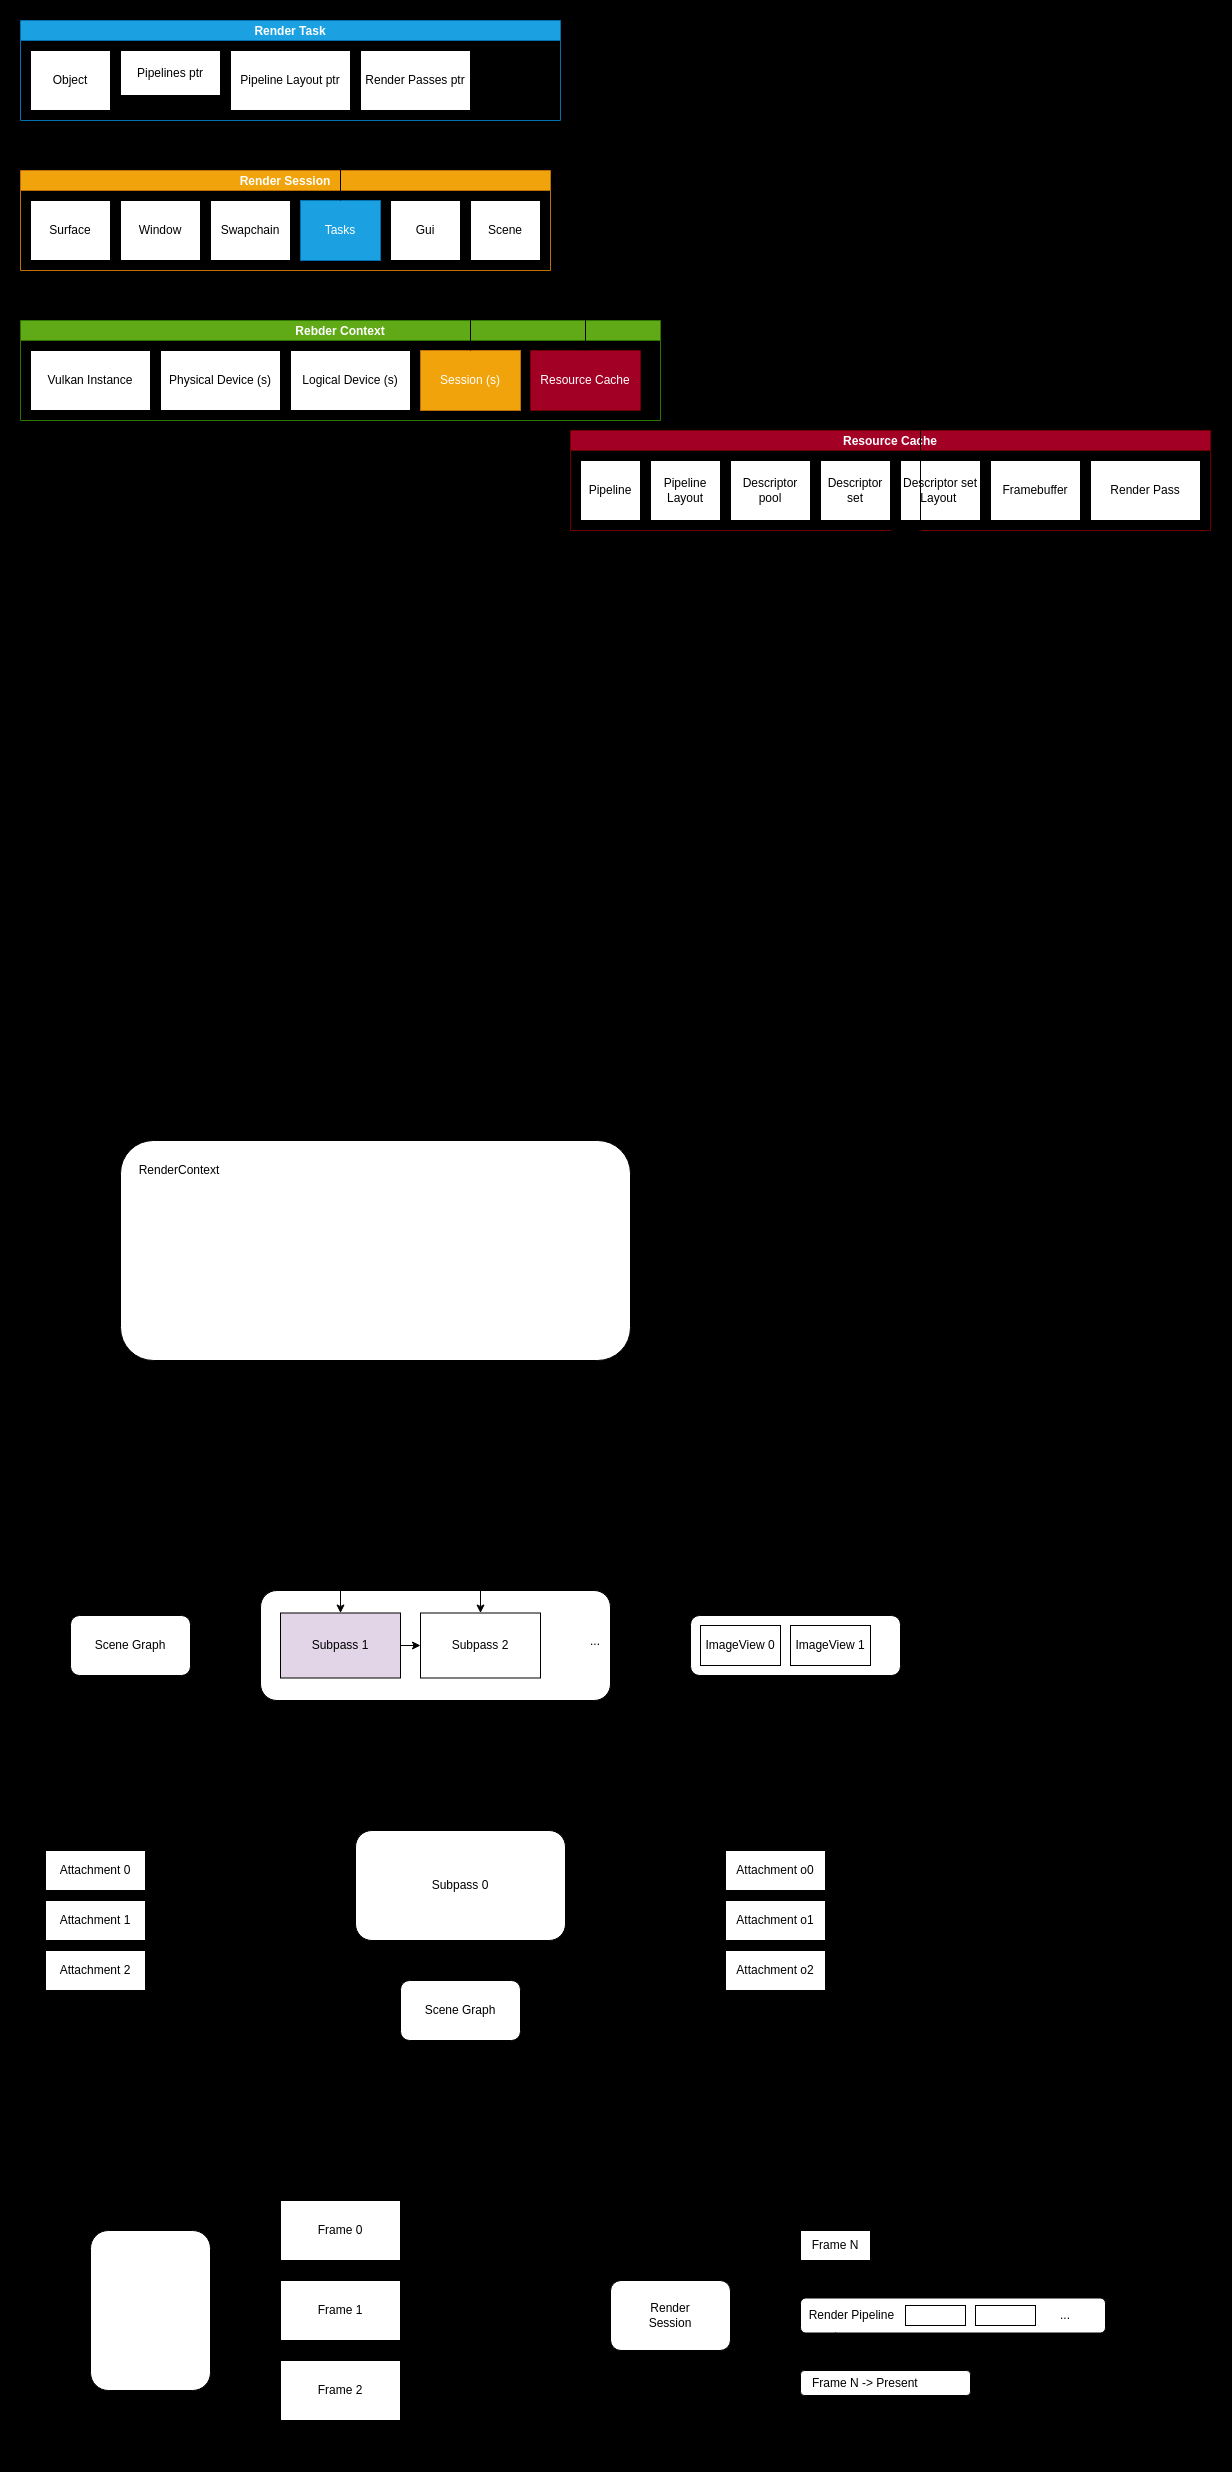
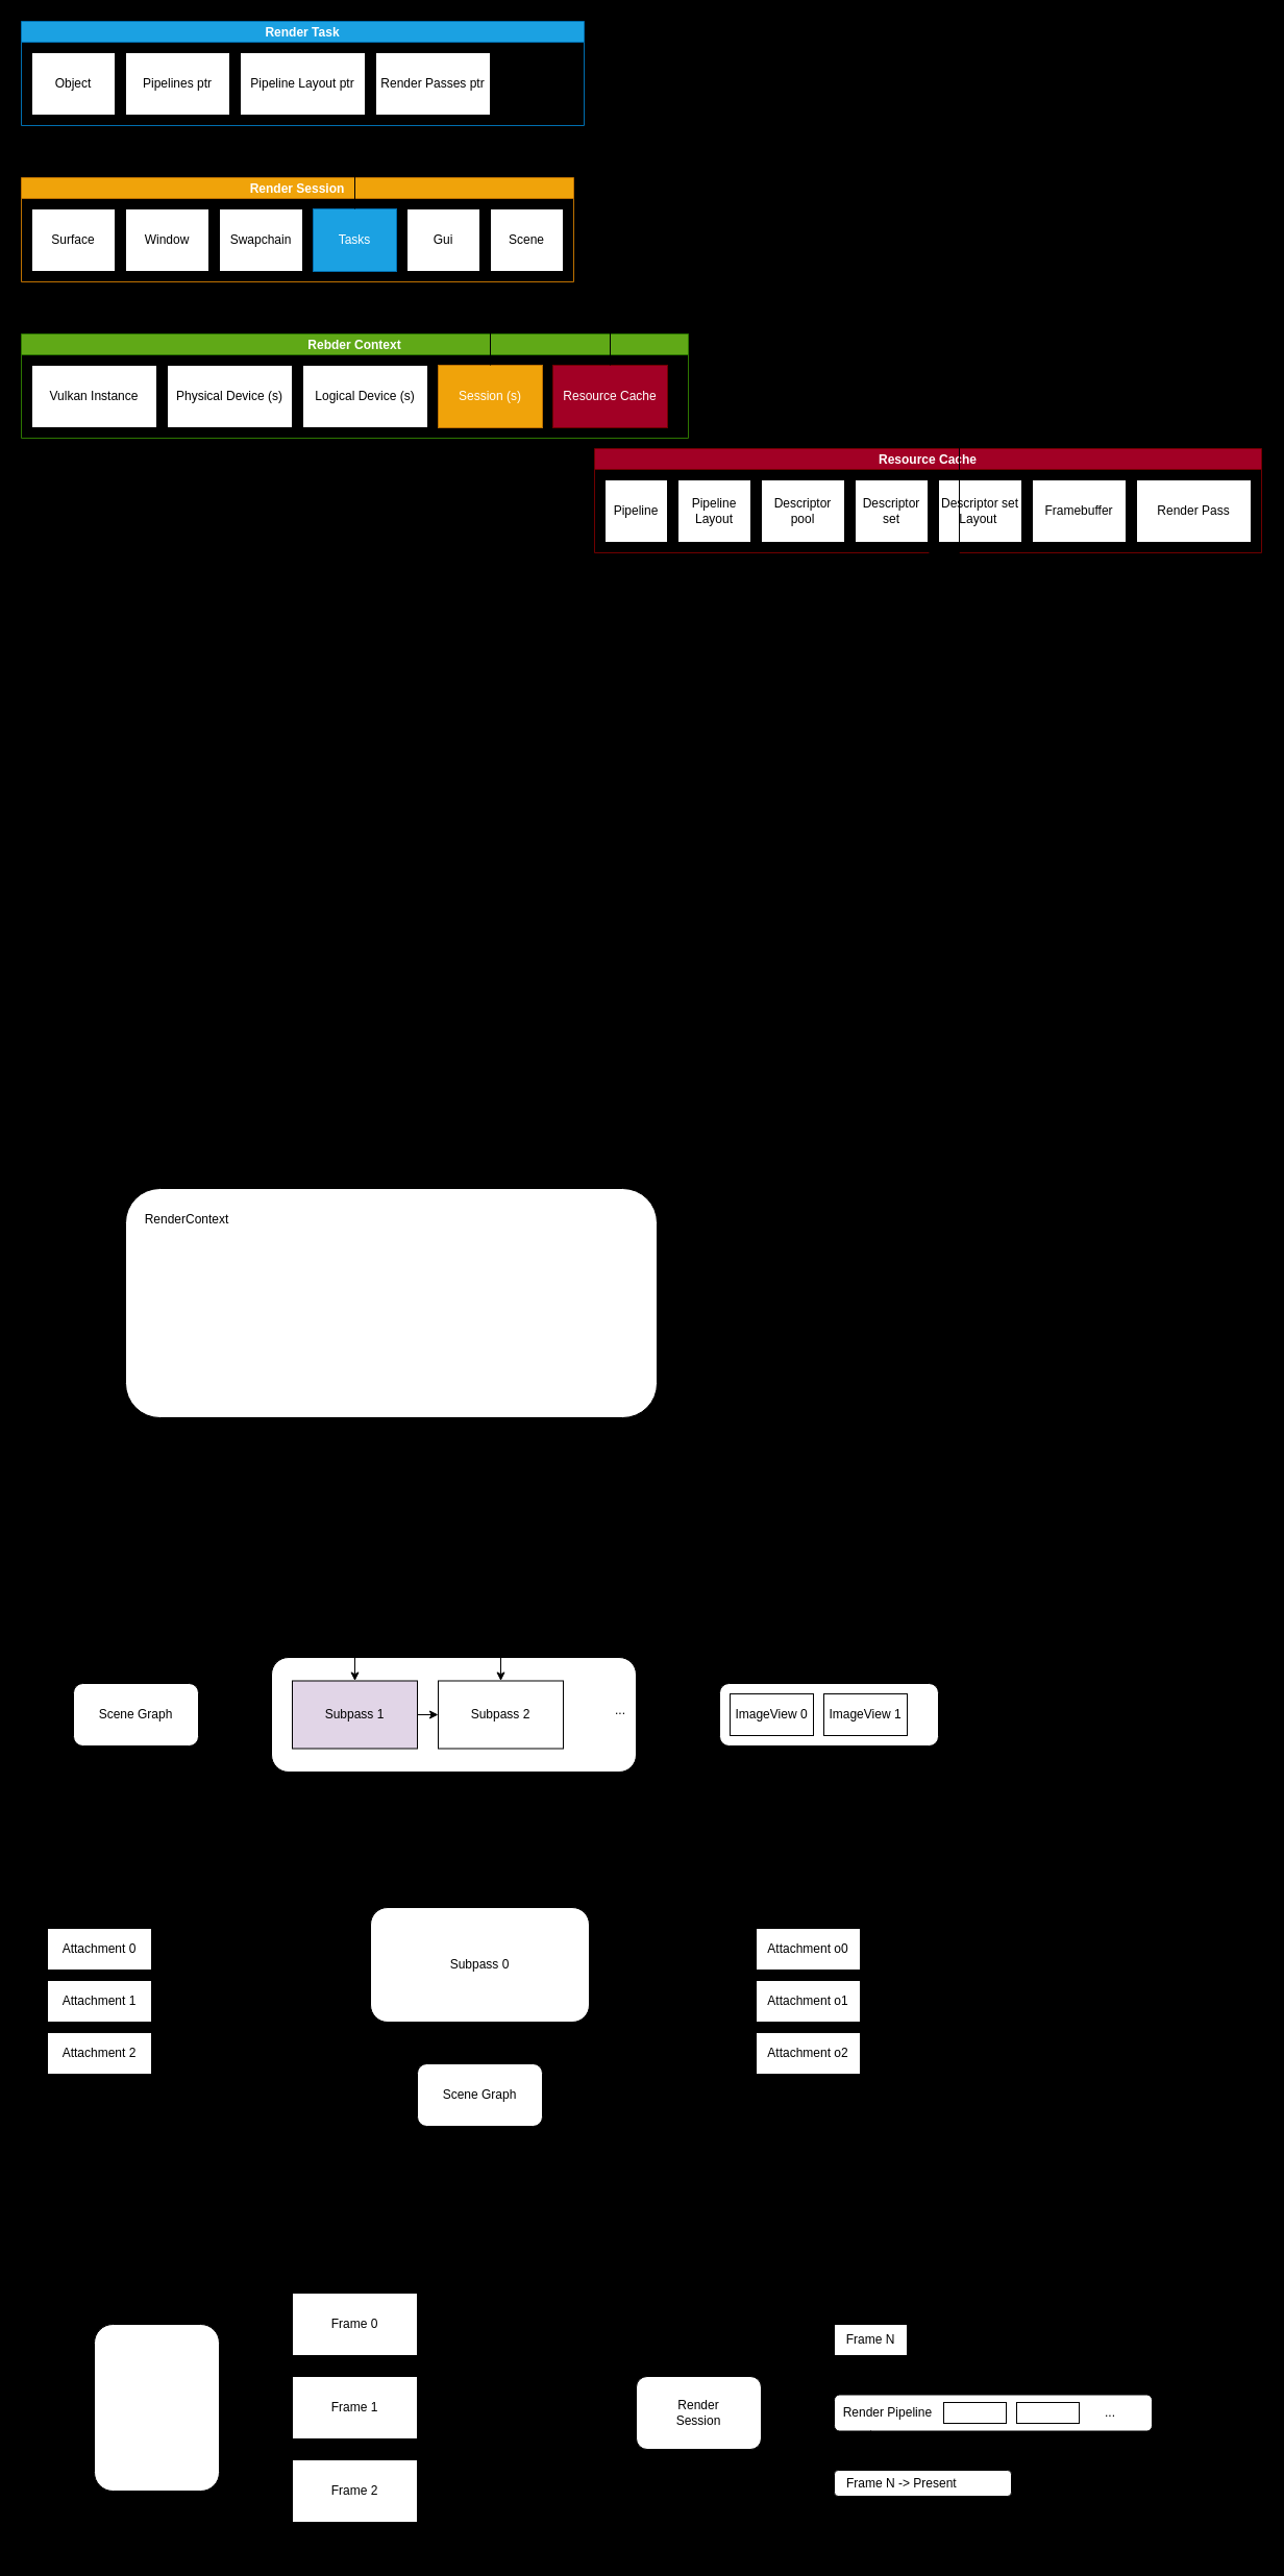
- <mxCell id="10" value="Pipelines ptr" style="whiteSpace=wrap;html=1;" parent="8" vertex="1"><mxGeometry x="100" y="30" width="100" height="45" as="geometry" /></mxCell>
+ <mxCell id="10" value="Pipelines ptr" style="whiteSpace=wrap;html=1;" parent="8" vertex="1"><mxGeometry x="100" y="30" width="100" height="60" as="geometry" /></mxCell>
